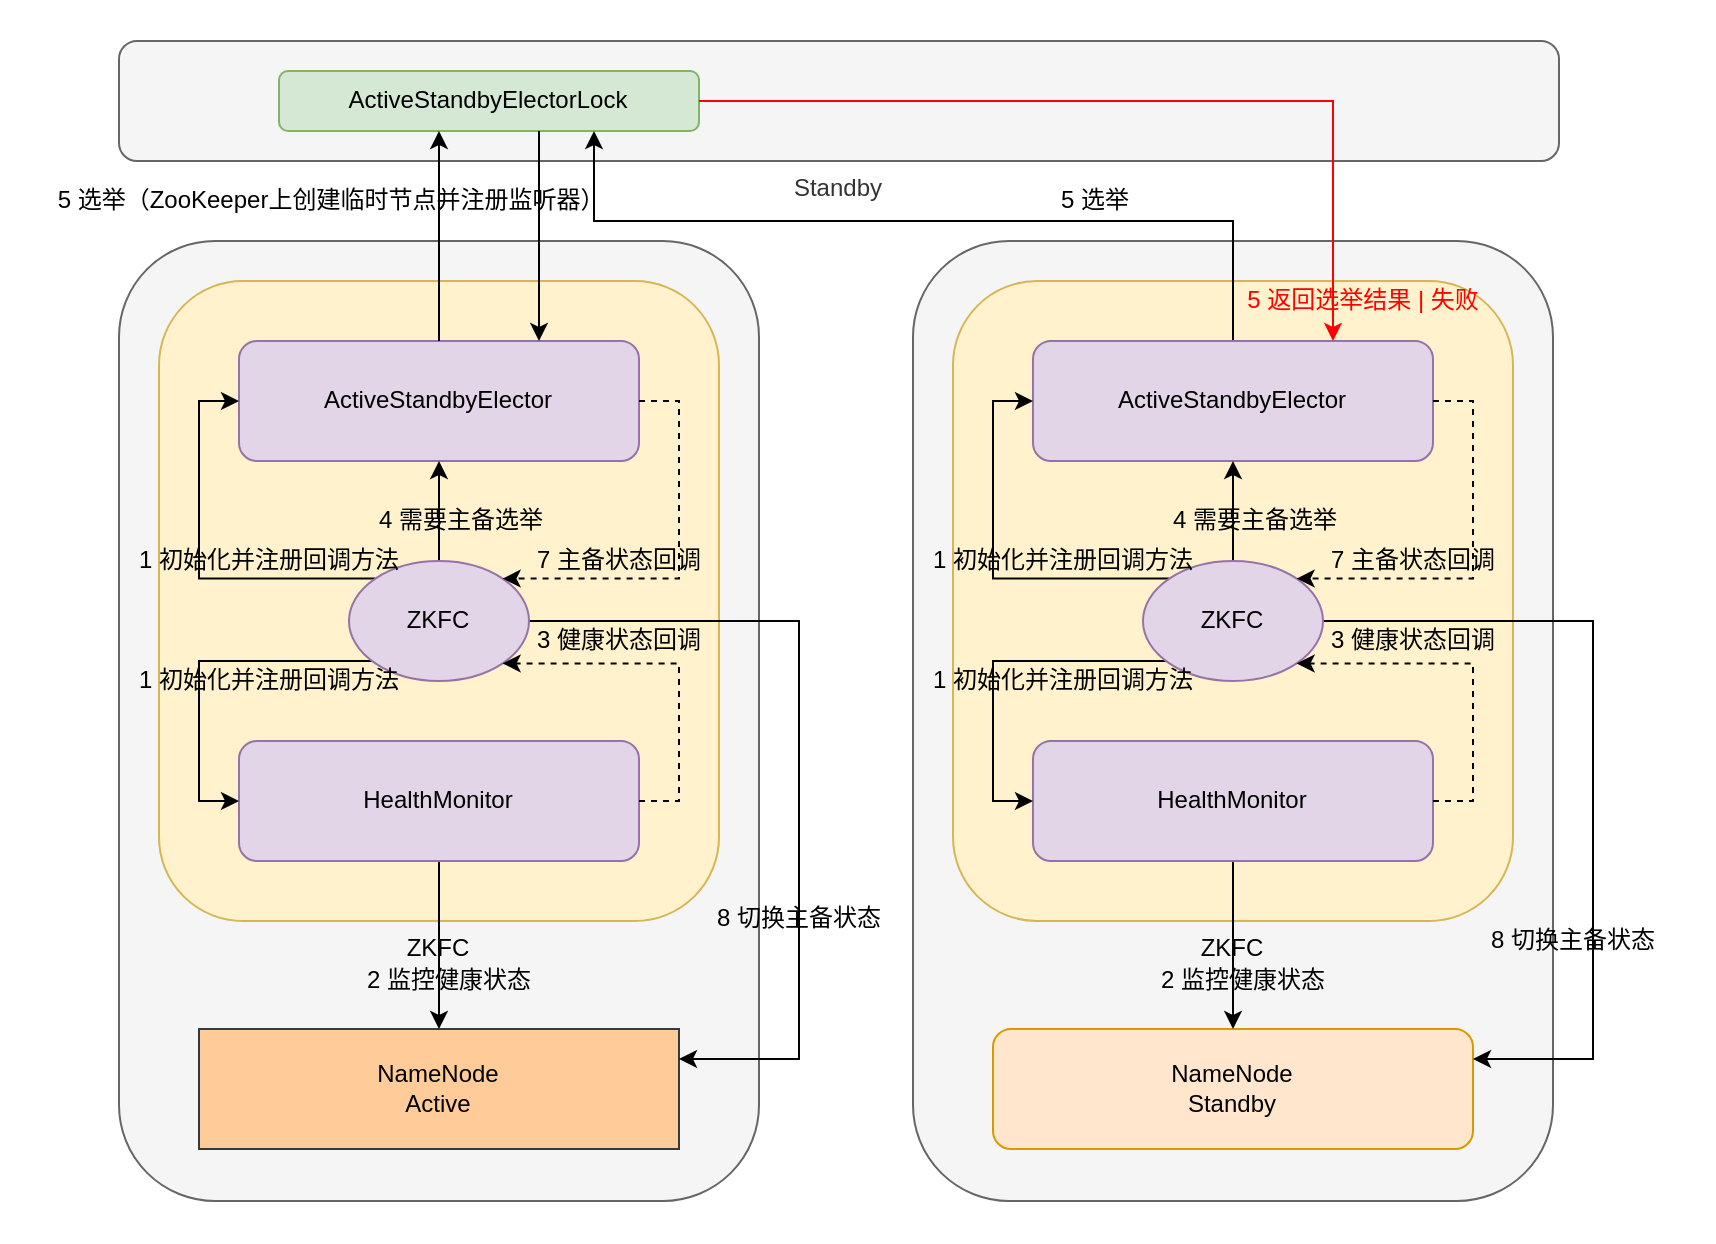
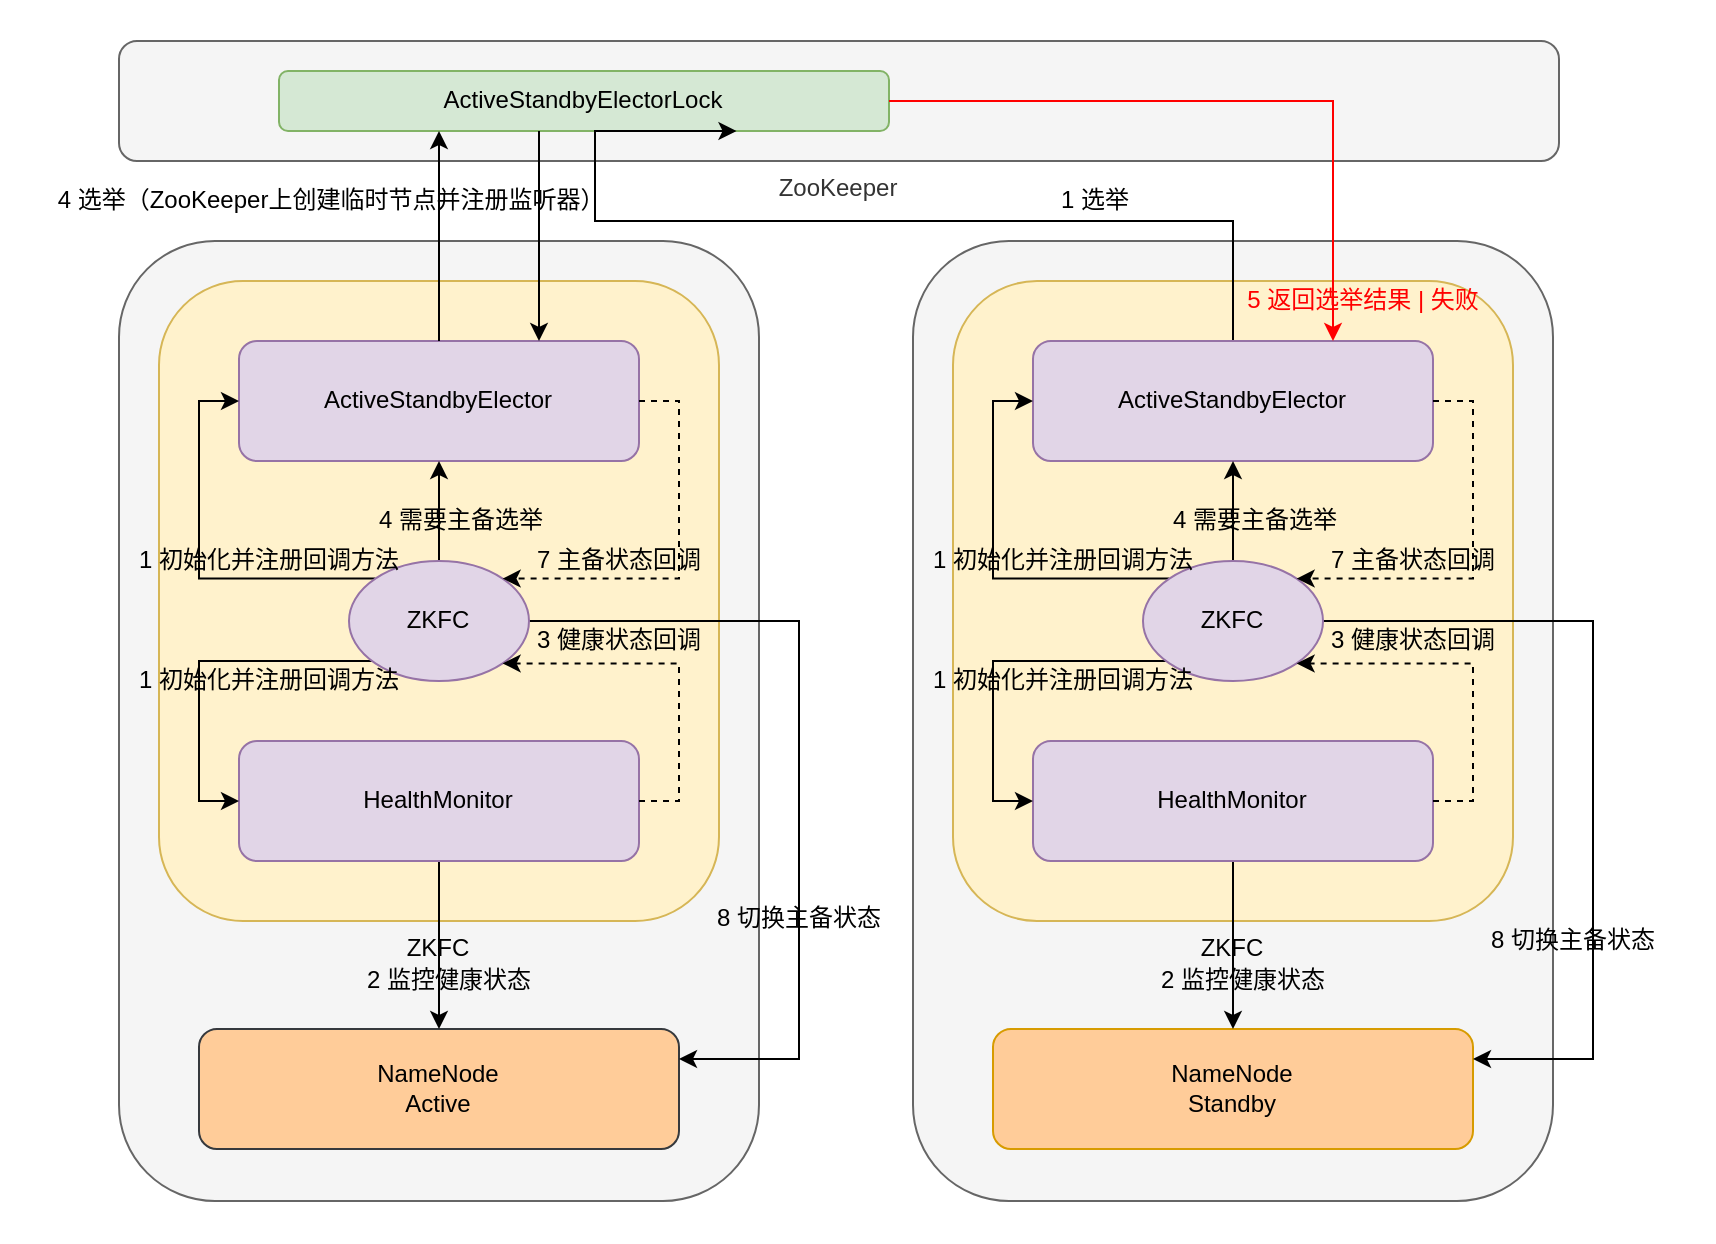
- <mxCell id="4" value="ActiveStandbyElectorLock" style="rounded=1;whiteSpace=wrap;html=1;fillColor=#d5e8d4;strokeColor=#82b366;" vertex="1" parent="1"><mxGeometry x="139" y="35" width="210" height="30" as="geometry" /></mxCell>
+ <mxCell id="4" value="ActiveStandbyElectorLock" style="rounded=1;whiteSpace=wrap;html=1;fillColor=#d5e8d4;strokeColor=#82b366;" vertex="1" parent="1"><mxGeometry x="139" y="35" width="305" height="30" as="geometry" /></mxCell>
- <mxCell id="2" value="Standby" style="rounded=1;whiteSpace=wrap;html=1;fillColor=#f5f5f5;strokeColor=#666666;fontColor=#333333;labelPosition=center;verticalLabelPosition=bottom;align=center;verticalAlign=top;" vertex="1" parent="1"><mxGeometry x="59" y="20" width="720" height="60" as="geometry" /></mxCell>
+ <mxCell id="2" value="ZooKeeper" style="rounded=1;whiteSpace=wrap;html=1;fillColor=#f5f5f5;strokeColor=#666666;fontColor=#333333;labelPosition=center;verticalLabelPosition=bottom;align=center;verticalAlign=top;" vertex="1" parent="1"><mxGeometry x="59" y="20" width="720" height="60" as="geometry" /></mxCell>
- <mxCell id="3" value="5 选举（ZooKeeper上创建临时节点并注册监听器）" style="text;html=1;align=center;verticalAlign=middle;resizable=0;points=[];;autosize=1;" vertex="1" parent="1"><mxGeometry x="20" y="90" width="290" height="20" as="geometry" /></mxCell>
+ <mxCell id="3" value="4 选举（ZooKeeper上创建临时节点并注册监听器）" style="text;html=1;align=center;verticalAlign=middle;resizable=0;points=[];;autosize=1;" vertex="1" parent="1"><mxGeometry x="20" y="90" width="290" height="20" as="geometry" /></mxCell>
- <mxCell id="49" value="5 选举" style="text;html=1;align=center;verticalAlign=middle;resizable=0;points=[];;autosize=1;" vertex="1" parent="1"><mxGeometry x="522" y="90" width="50" height="20" as="geometry" /></mxCell>
+ <mxCell id="49" value="1 选举" style="text;html=1;align=center;verticalAlign=middle;resizable=0;points=[];;autosize=1;" vertex="1" parent="1"><mxGeometry x="522" y="90" width="50" height="20" as="geometry" /></mxCell>
- <mxCell id="29" value="NameNode&lt;br&gt;Active" style="whiteSpace=wrap;html=1;labelPosition=center;verticalLabelPosition=middle;align=center;verticalAlign=middle;fillColor=#ffcc99;strokeColor=#36393d;rounded=0;" vertex="1" parent="1"><mxGeometry x="99" y="514" width="240" height="60" as="geometry" /></mxCell>
+ <mxCell id="29" value="NameNode&lt;br&gt;Active" style="rounded=1;whiteSpace=wrap;html=1;labelPosition=center;verticalLabelPosition=middle;align=center;verticalAlign=middle;fillColor=#ffcc99;strokeColor=#36393d;" vertex="1" parent="1"><mxGeometry x="99" y="514" width="240" height="60" as="geometry" /></mxCell>
- <mxCell id="7" value="NameNode&lt;br&gt;Standby" style="rounded=1;whiteSpace=wrap;html=1;labelPosition=center;verticalLabelPosition=middle;align=center;verticalAlign=middle;fillColor=#ffe6cc;strokeColor=#d79b00;" vertex="1" parent="1"><mxGeometry x="496" y="514" width="240" height="60" as="geometry" /></mxCell>
+ <mxCell id="7" value="NameNode&lt;br&gt;Standby" style="rounded=1;whiteSpace=wrap;html=1;labelPosition=center;verticalLabelPosition=middle;align=center;verticalAlign=middle;fillColor=#ffcc99;strokeColor=#d79b00;" vertex="1" parent="1"><mxGeometry x="496" y="514" width="240" height="60" as="geometry" /></mxCell>
